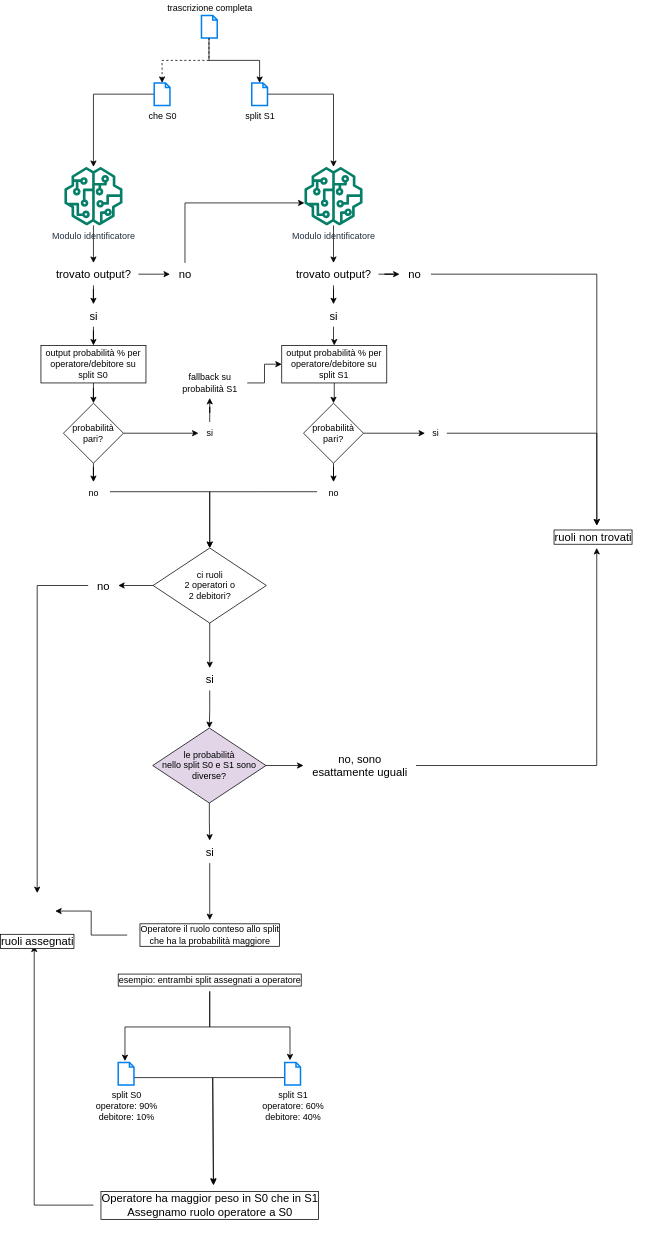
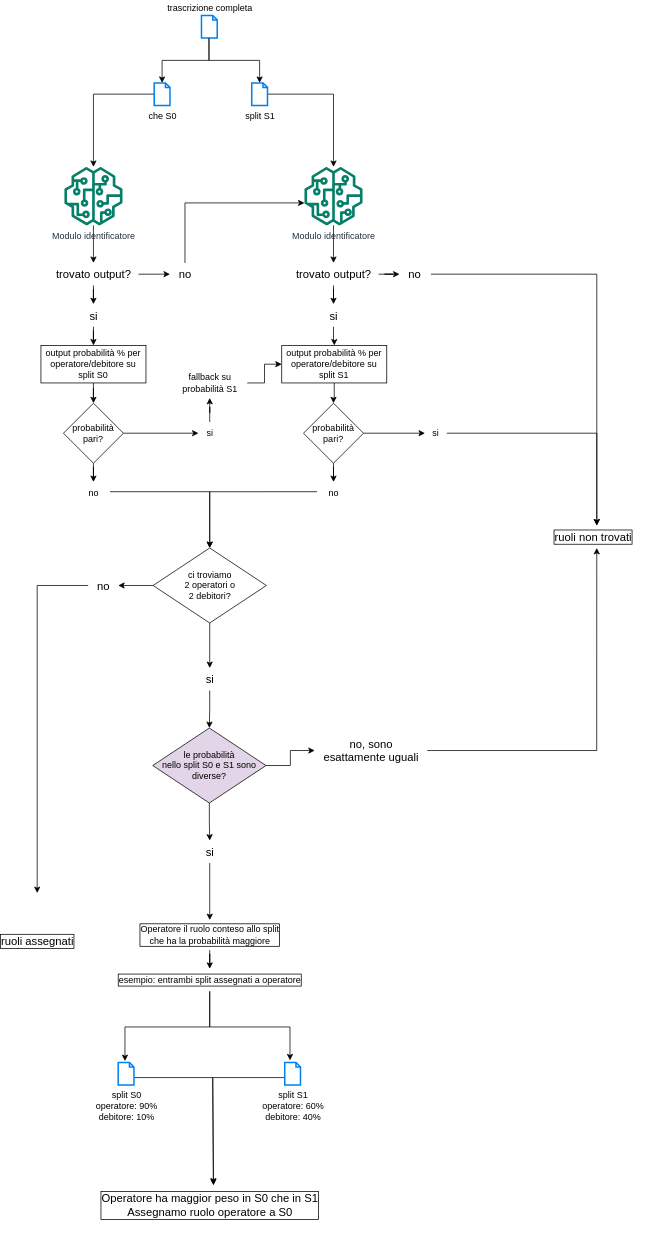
- <mxCell id="6" style="edgeStyle=orthogonalEdgeStyle;rounded=0;orthogonalLoop=1;jettySize=auto;html=1;exitX=0.476;exitY=1;exitDx=0;exitDy=0;exitPerimeter=0;dashed=1;" edge="1" parent="1" target="8" source="3"><mxGeometry relative="1" as="geometry"><mxPoint x="220" y="35" as="sourcePoint" /></mxGeometry></mxCell>
+ <mxCell id="6" style="edgeStyle=orthogonalEdgeStyle;rounded=0;orthogonalLoop=1;jettySize=auto;html=1;exitX=0.476;exitY=1;exitDx=0;exitDy=0;exitPerimeter=0;" edge="1" parent="1" target="8" source="3"><mxGeometry relative="1" as="geometry"><mxPoint x="220" y="35" as="sourcePoint" /></mxGeometry></mxCell>
- <mxCell id="35" value="ci ruoli&lt;br&gt;2 operatori o&lt;br&gt;2 debitori?" style="rhombus;whiteSpace=wrap;html=1;" vertex="1" parent="1"><mxGeometry x="198.5" y="730" width="151" height="100" as="geometry" /></mxCell>
+ <mxCell id="35" value="ci troviamo&lt;br&gt;2 operatori o&lt;br&gt;2 debitori?" style="rhombus;whiteSpace=wrap;html=1;" vertex="1" parent="1"><mxGeometry x="198.5" y="730" width="151" height="100" as="geometry" /></mxCell>
- <mxCell id="71" value="no, sono &lt;br&gt;esattamente uguali" style="text;html=1;align=center;verticalAlign=middle;resizable=0;points=[];autosize=1;strokeColor=none;fillColor=none;fontSize=15;" vertex="1" parent="1"><mxGeometry x="399" y="995" width="150" height="50" as="geometry" /></mxCell>
+ <mxCell id="71" value="no, sono &lt;br&gt;esattamente uguali" style="text;html=1;align=center;verticalAlign=middle;resizable=0;points=[];autosize=1;strokeColor=none;fillColor=none;fontSize=15;" vertex="1" parent="1"><mxGeometry x="414" y="975" width="150" height="50" as="geometry" /></mxCell>
- <mxCell id="36" value="" style="edgeStyle=orthogonalEdgeStyle;rounded=0;orthogonalLoop=1;jettySize=auto;html=1;" edge="1" parent="1" source="37" target="49"><mxGeometry relative="1" as="geometry" /></mxCell>
+ <mxCell id="36" value="" style="edgeStyle=orthogonalEdgeStyle;rounded=0;orthogonalLoop=1;jettySize=auto;html=1;" edge="1" parent="1" source="37" target="44"><mxGeometry relative="1" as="geometry" /></mxCell>
- <mxCell id="45" style="edgeStyle=orthogonalEdgeStyle;rounded=0;orthogonalLoop=1;jettySize=auto;html=1;entryX=0.417;entryY=1.458;entryDx=0;entryDy=0;entryPerimeter=0;fontSize=15;" edge="1" parent="1" source="46" target="49"><mxGeometry relative="1" as="geometry" /></mxCell>
